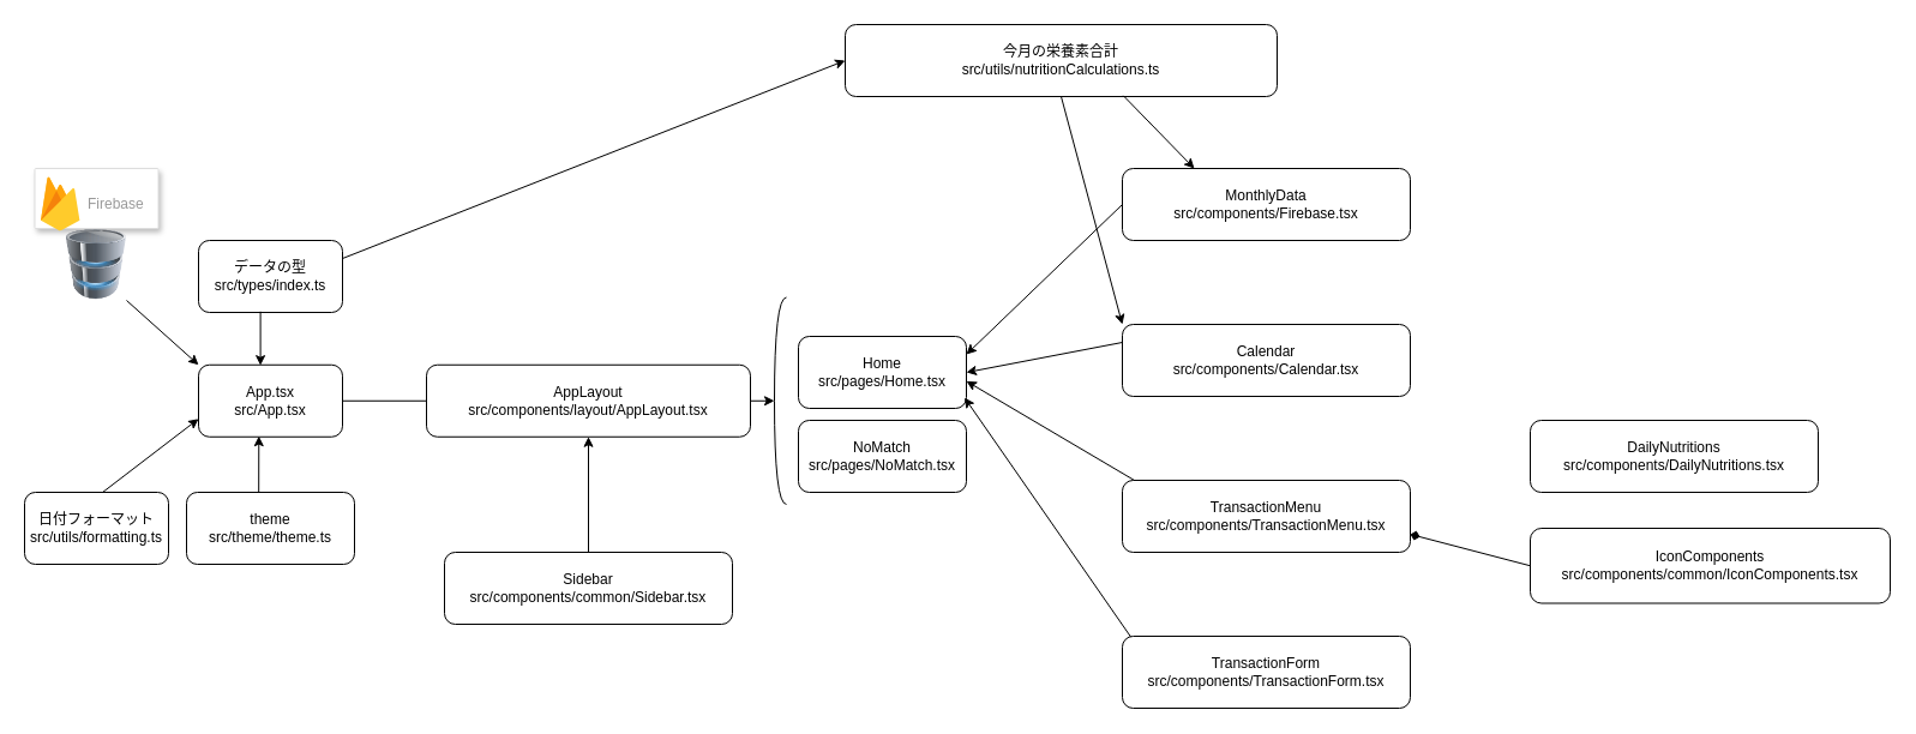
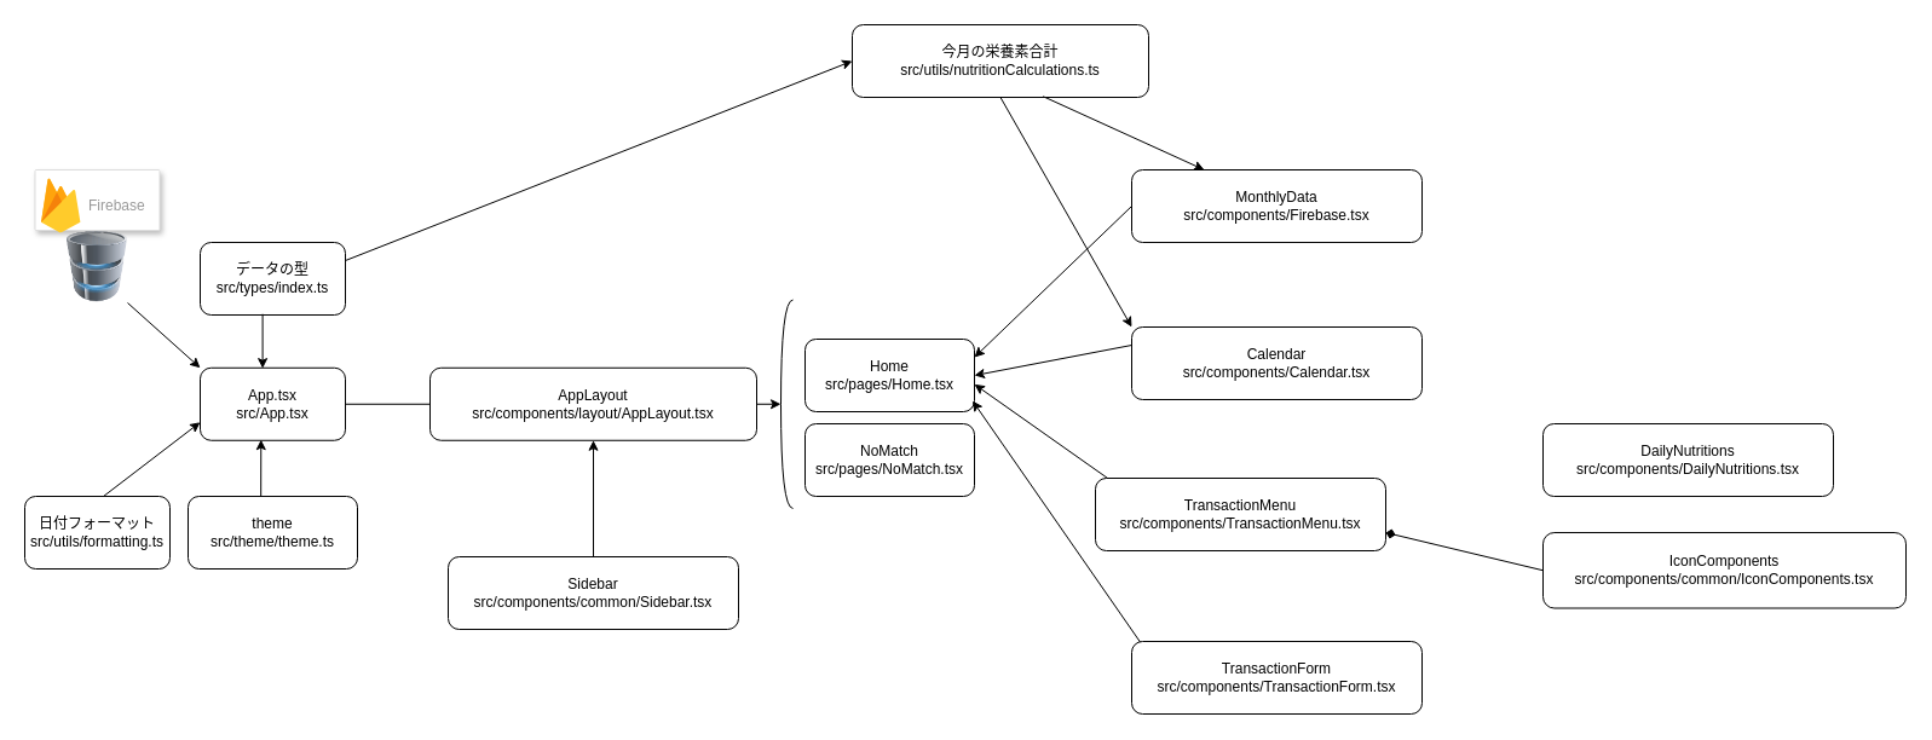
- <mxCell id="28" value="今月の栄養素合計&lt;br&gt;src/utils/nutritionCalculations.ts" style="rounded=1;whiteSpace=wrap;html=1;" parent="1" vertex="1"><mxGeometry x="704" y="20" width="360" height="60" as="geometry" /></mxCell>
+ <mxCell id="28" value="今月の栄養素合計&lt;br&gt;src/utils/nutritionCalculations.ts" style="rounded=1;whiteSpace=wrap;html=1;" parent="1" vertex="1"><mxGeometry x="704" y="20" width="245" height="60" as="geometry" /></mxCell>
- <mxCell id="14" value="TransactionMenu&lt;br&gt;src/components/TransactionMenu.tsx" style="rounded=1;whiteSpace=wrap;html=1;" parent="1" vertex="1"><mxGeometry x="935" y="400" width="240" height="60" as="geometry" /></mxCell>
+ <mxCell id="14" value="TransactionMenu&lt;br&gt;src/components/TransactionMenu.tsx" style="rounded=1;whiteSpace=wrap;html=1;" parent="1" vertex="1"><mxGeometry x="905" y="395" width="240" height="60" as="geometry" /></mxCell>
